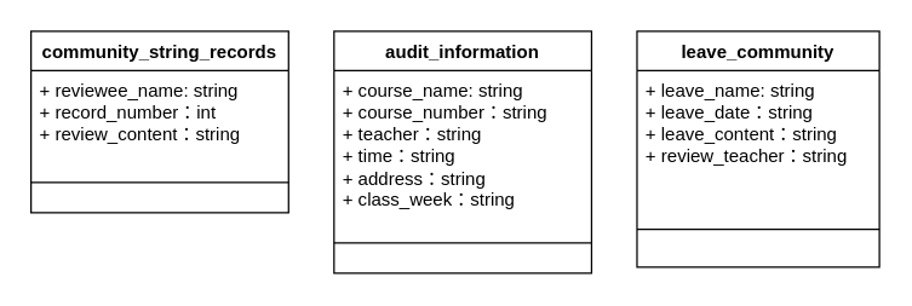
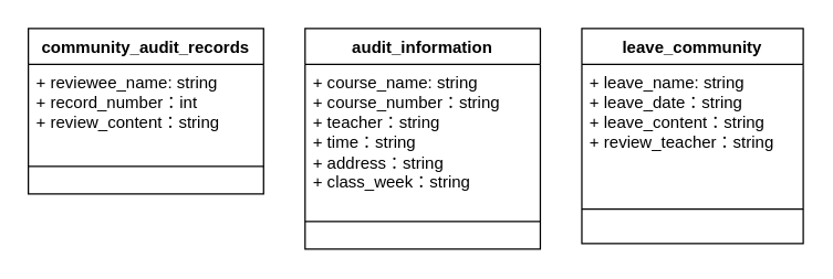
- <mxCell id="2" value="community_string_records" style="swimlane;fontStyle=1;align=center;verticalAlign=top;childLayout=stackLayout;horizontal=1;startSize=26;horizontalStack=0;resizeParent=1;resizeParentMax=0;resizeLast=0;collapsible=1;marginBottom=0;whiteSpace=wrap;html=1;" parent="1" vertex="1"><mxGeometry x="20" y="20" width="170" height="120" as="geometry" /></mxCell>
+ <mxCell id="2" value="community_audit_records" style="swimlane;fontStyle=1;align=center;verticalAlign=top;childLayout=stackLayout;horizontal=1;startSize=26;horizontalStack=0;resizeParent=1;resizeParentMax=0;resizeLast=0;collapsible=1;marginBottom=0;whiteSpace=wrap;html=1;" parent="1" vertex="1"><mxGeometry x="20" y="20" width="170" height="120" as="geometry" /></mxCell>
